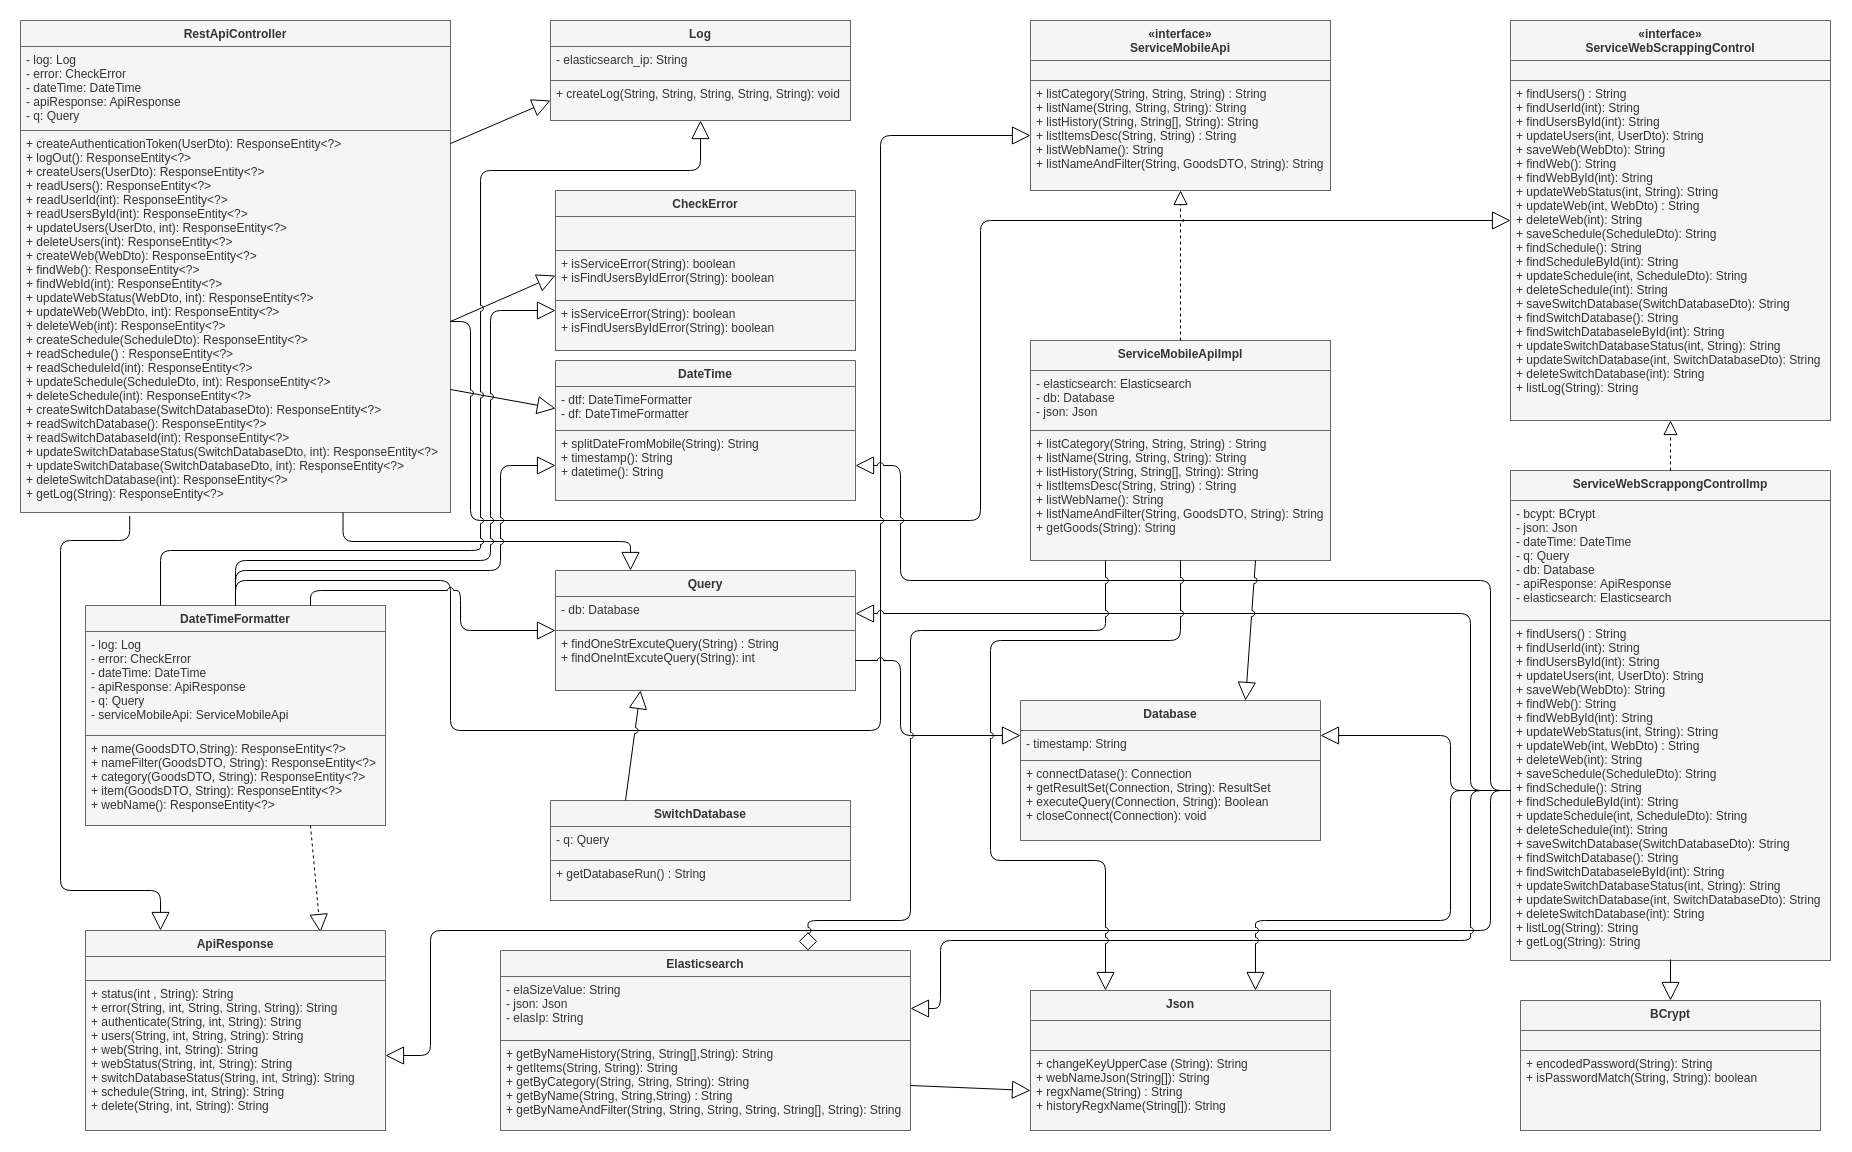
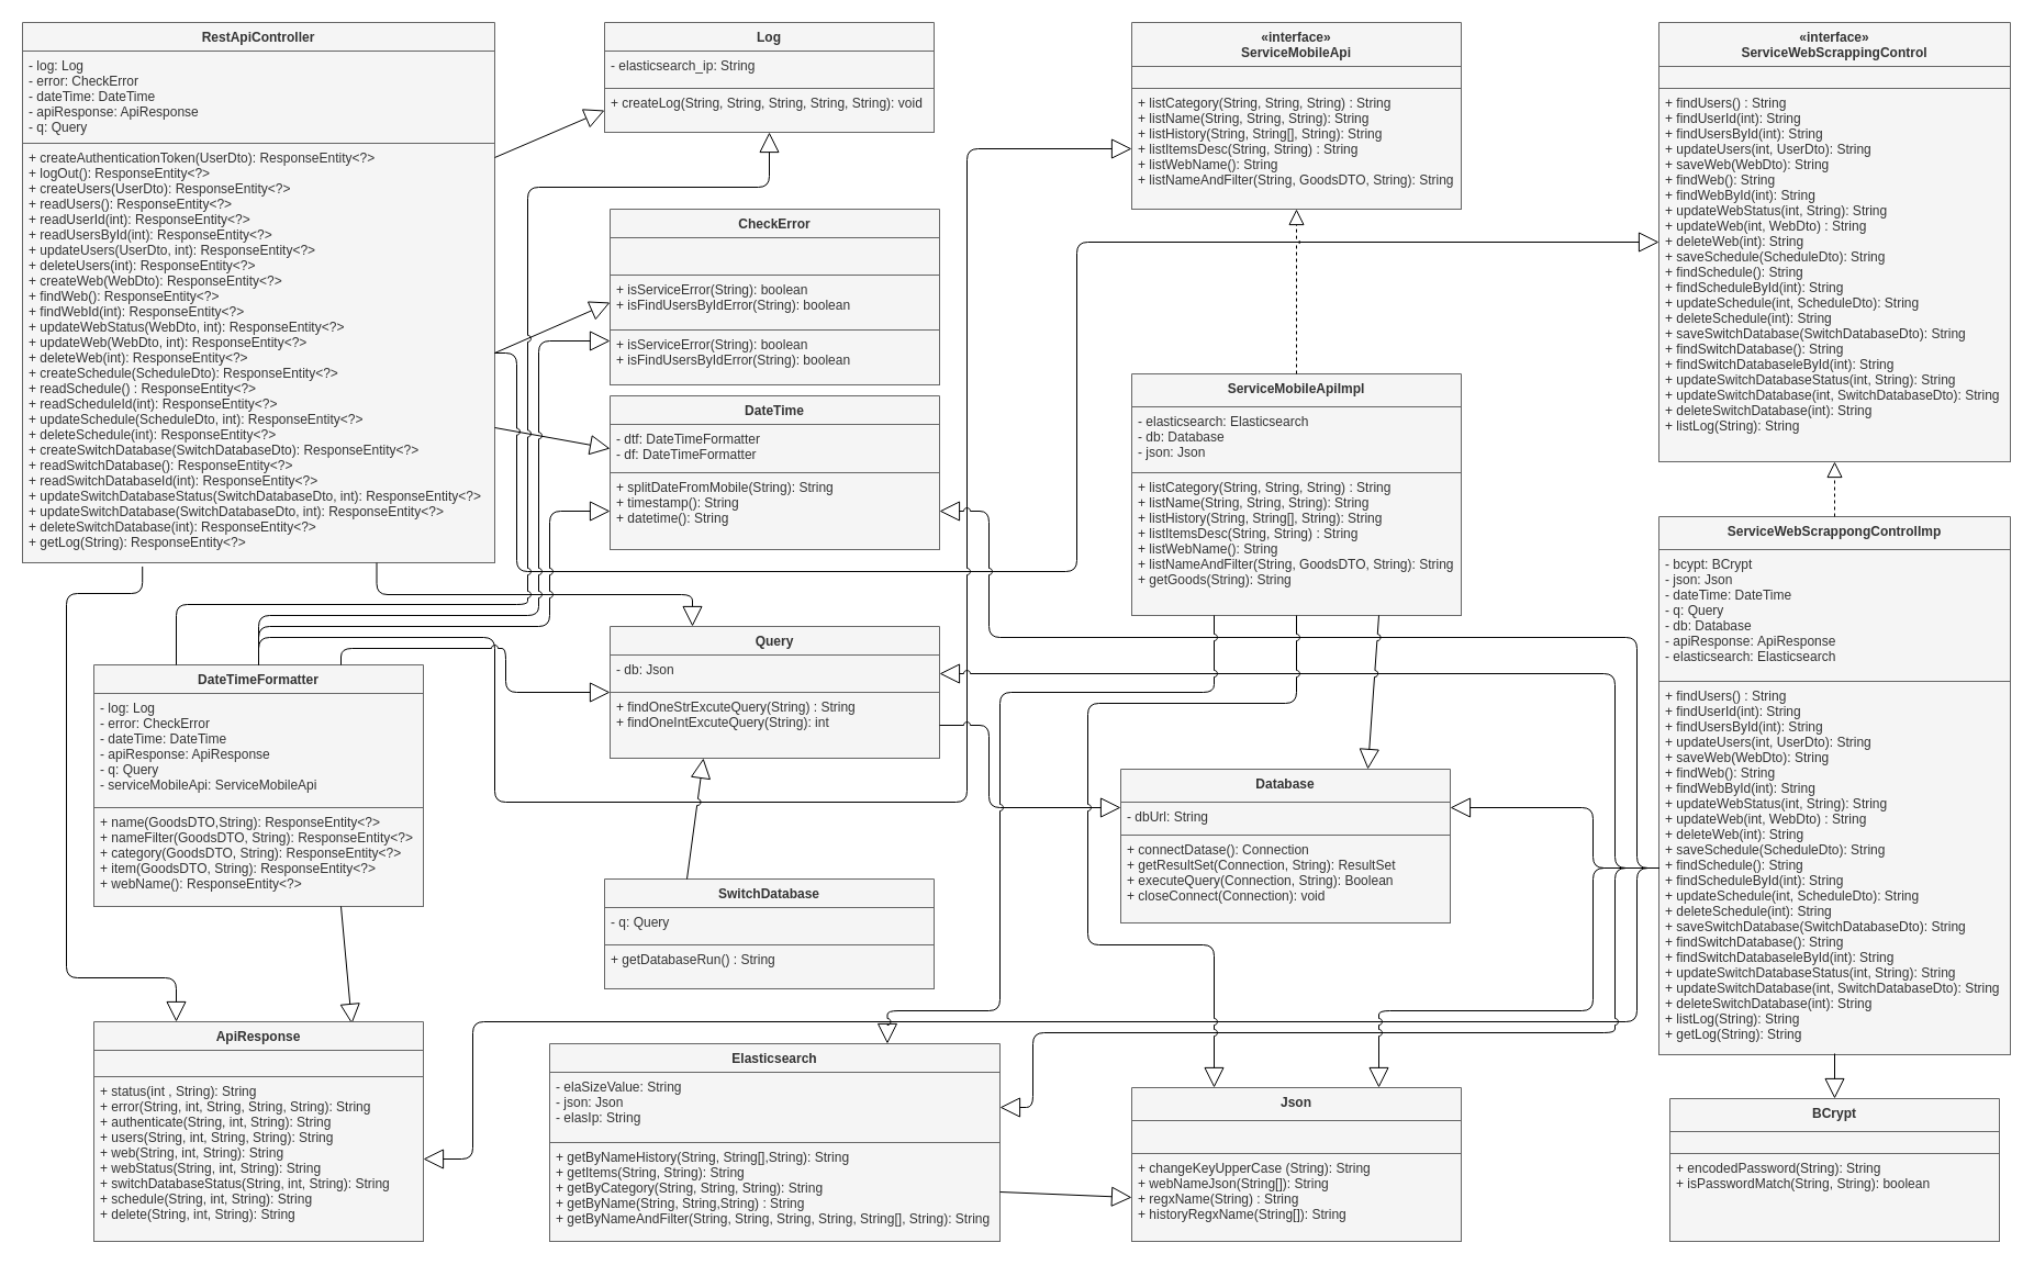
- <mxCell id="35" value="- db: Database" style="text;strokeColor=#666666;fillColor=#f5f5f5;align=left;verticalAlign=top;spacingLeft=4;spacingRight=4;overflow=hidden;rotatable=0;points=[[0,0.5],[1,0.5]];portConstraint=eastwest;fontSize=12;fontColor=#333333;" vertex="1" parent="34"><mxGeometry y="26" width="300" height="34" as="geometry" /></mxCell>
+ <mxCell id="35" value="- db: Json" style="text;strokeColor=#666666;fillColor=#f5f5f5;align=left;verticalAlign=top;spacingLeft=4;spacingRight=4;overflow=hidden;rotatable=0;points=[[0,0.5],[1,0.5]];portConstraint=eastwest;fontSize=12;fontColor=#333333;" vertex="1" parent="34"><mxGeometry y="26" width="300" height="34" as="geometry" /></mxCell>
- <mxCell id="19" value="- timestamp: String " style="text;strokeColor=#666666;fillColor=#f5f5f5;align=left;verticalAlign=top;spacingLeft=4;spacingRight=4;overflow=hidden;rotatable=0;points=[[0,0.5],[1,0.5]];portConstraint=eastwest;fontSize=12;fontColor=#333333;" vertex="1" parent="18"><mxGeometry y="30" width="300" height="30" as="geometry" /></mxCell>
+ <mxCell id="19" value="- dbUrl: String " style="text;strokeColor=#666666;fillColor=#f5f5f5;align=left;verticalAlign=top;spacingLeft=4;spacingRight=4;overflow=hidden;rotatable=0;points=[[0,0.5],[1,0.5]];portConstraint=eastwest;fontSize=12;fontColor=#333333;" vertex="1" parent="18"><mxGeometry y="30" width="300" height="30" as="geometry" /></mxCell>
- <mxCell id="70" value="" style="endArrow=block;endSize=16;endFill=0;html=1;fontSize=12;entryX=0.783;entryY=0.01;entryDx=0;entryDy=0;entryPerimeter=0;exitX=0.75;exitY=1;exitDx=0;exitDy=0;dashed=1;" edge="1" parent="1" source="55" target="85"><mxGeometry width="160" relative="1" as="geometry"><mxPoint x="430" y="792.667" as="sourcePoint" /><mxPoint x="500" y="793" as="targetPoint" /></mxGeometry></mxCell>
+ <mxCell id="70" value="" style="endArrow=block;endSize=16;endFill=0;html=1;fontSize=12;entryX=0.783;entryY=0.01;entryDx=0;entryDy=0;entryPerimeter=0;exitX=0.75;exitY=1;exitDx=0;exitDy=0;" edge="1" parent="1" source="55" target="85"><mxGeometry width="160" relative="1" as="geometry"><mxPoint x="430" y="792.667" as="sourcePoint" /><mxPoint x="500" y="793" as="targetPoint" /></mxGeometry></mxCell>
- <mxCell id="76" value="" style="endArrow=diamond;endSize=16;endFill=0;html=1;fontSize=12;entryX=0.75;entryY=0;entryDx=0;entryDy=0;exitX=0.25;exitY=1;exitDx=0;exitDy=0;jumpStyle=arc;edgeStyle=orthogonalEdgeStyle;" edge="1" parent="1" source="22" target="26"><mxGeometry width="160" relative="1" as="geometry"><mxPoint x="940" y="810" as="sourcePoint" /><mxPoint x="949.9" y="907" as="targetPoint" /><Array as="points"><mxPoint x="1105" y="630" /><mxPoint x="910" y="630" /><mxPoint x="910" y="920" /><mxPoint x="807" y="920" /></Array></mxGeometry></mxCell>
+ <mxCell id="76" value="" style="endArrow=block;endSize=16;endFill=0;html=1;fontSize=12;entryX=0.75;entryY=0;entryDx=0;entryDy=0;exitX=0.25;exitY=1;exitDx=0;exitDy=0;jumpStyle=arc;edgeStyle=orthogonalEdgeStyle;" edge="1" parent="1" source="22" target="26"><mxGeometry width="160" relative="1" as="geometry"><mxPoint x="940" y="810" as="sourcePoint" /><mxPoint x="949.9" y="907" as="targetPoint" /><Array as="points"><mxPoint x="1105" y="630" /><mxPoint x="910" y="630" /><mxPoint x="910" y="920" /><mxPoint x="807" y="920" /></Array></mxGeometry></mxCell>
